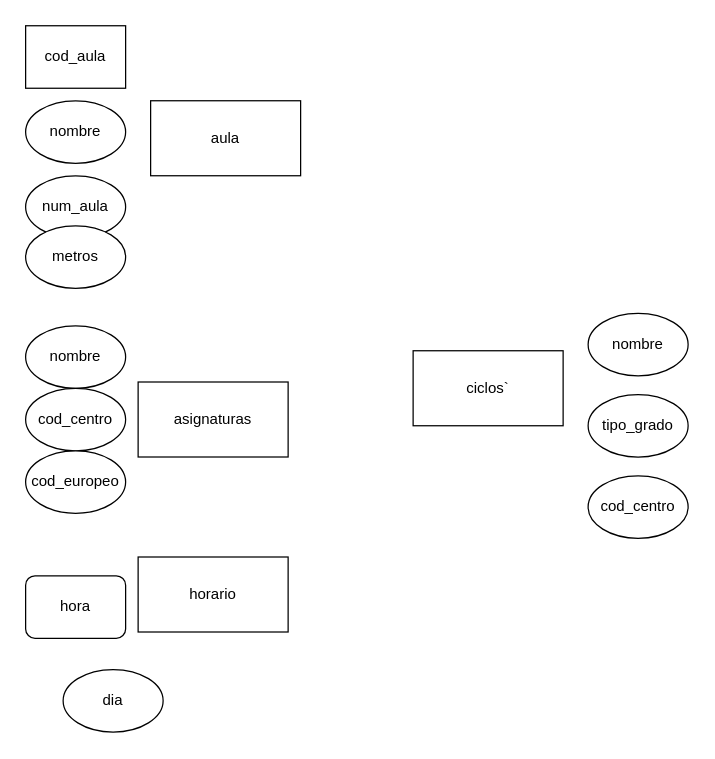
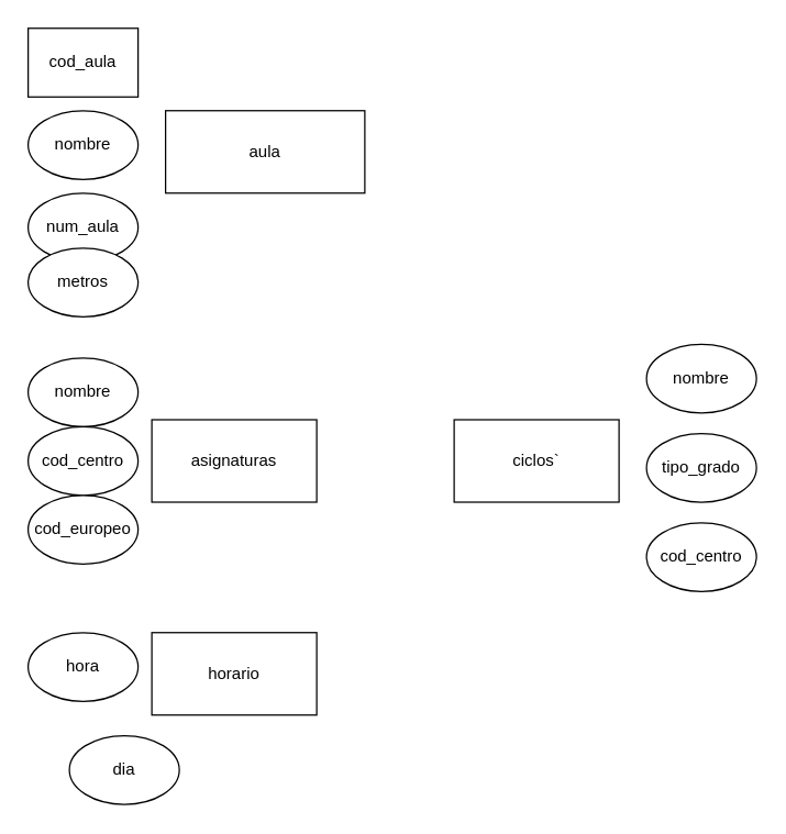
- <mxCell id="13" value="aula" style="rounded=0;whiteSpace=wrap;html=1;" vertex="1" parent="1"><mxGeometry x="120" y="80" width="120" height="60" as="geometry" /></mxCell>
+ <mxCell id="13" value="aula" style="rounded=0;whiteSpace=wrap;html=1;" vertex="1" parent="1"><mxGeometry x="120" y="80" width="145" height="60" as="geometry" /></mxCell>
- <mxCell id="6" value="ciclos`" style="rounded=0;whiteSpace=wrap;html=1;" vertex="1" parent="1"><mxGeometry x="330" y="280" width="120" height="60" as="geometry" /></mxCell>
+ <mxCell id="6" value="ciclos`" style="rounded=0;whiteSpace=wrap;html=1;" vertex="1" parent="1"><mxGeometry x="330" y="305" width="120" height="60" as="geometry" /></mxCell>
- <mxCell id="10" value="horario" style="rounded=0;whiteSpace=wrap;html=1;" vertex="1" parent="1"><mxGeometry x="110" y="445" width="120" height="60" as="geometry" /></mxCell>
+ <mxCell id="10" value="horario" style="rounded=0;whiteSpace=wrap;html=1;" vertex="1" parent="1"><mxGeometry x="110" y="460" width="120" height="60" as="geometry" /></mxCell>
- <mxCell id="11" value="hora" style="whiteSpace=wrap;html=1;rounded=1;" vertex="1" parent="1"><mxGeometry x="20" y="460" width="80" height="50" as="geometry" /></mxCell>
+ <mxCell id="11" value="hora" style="ellipse;whiteSpace=wrap;html=1;" vertex="1" parent="1"><mxGeometry x="20" y="460" width="80" height="50" as="geometry" /></mxCell>
